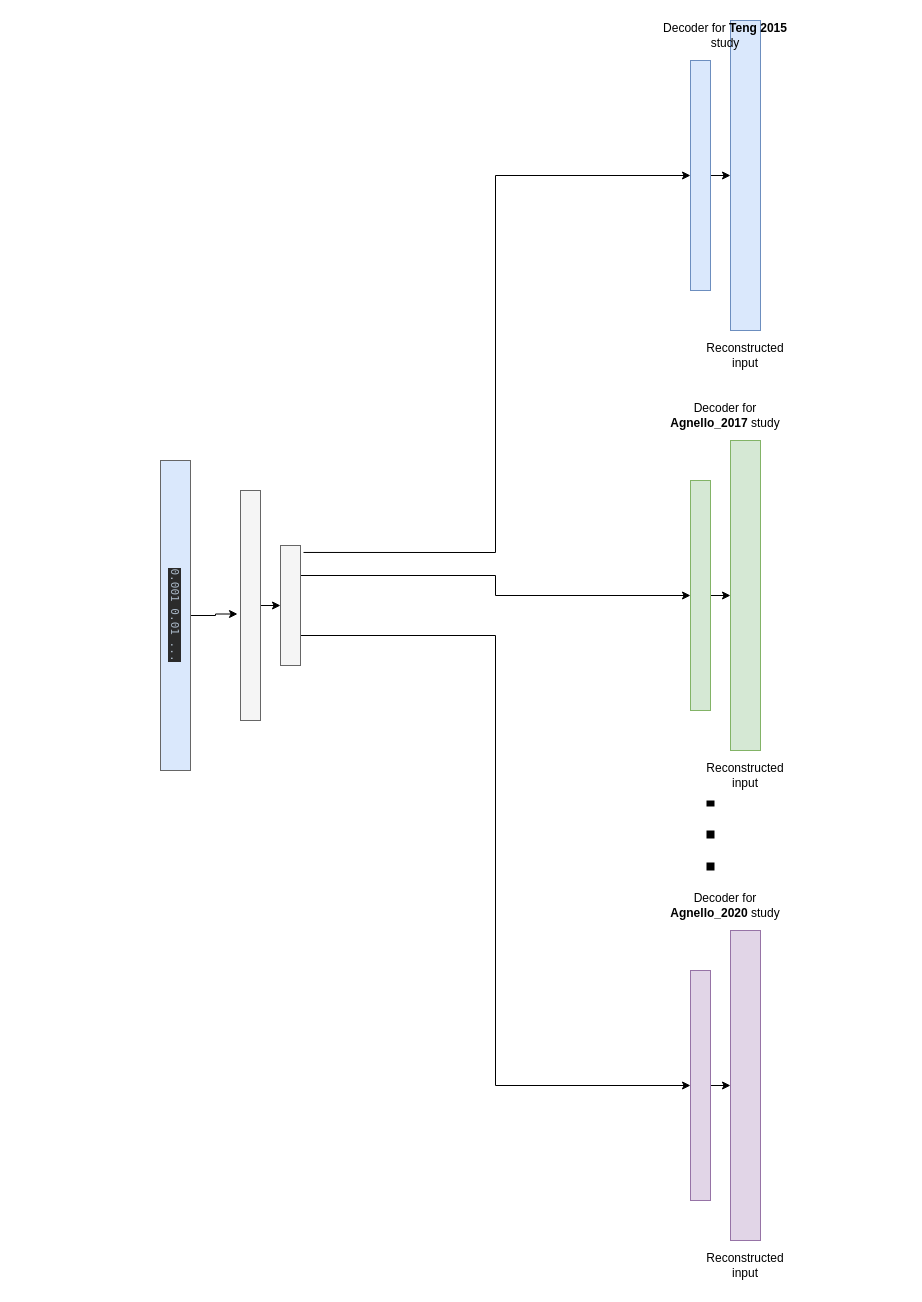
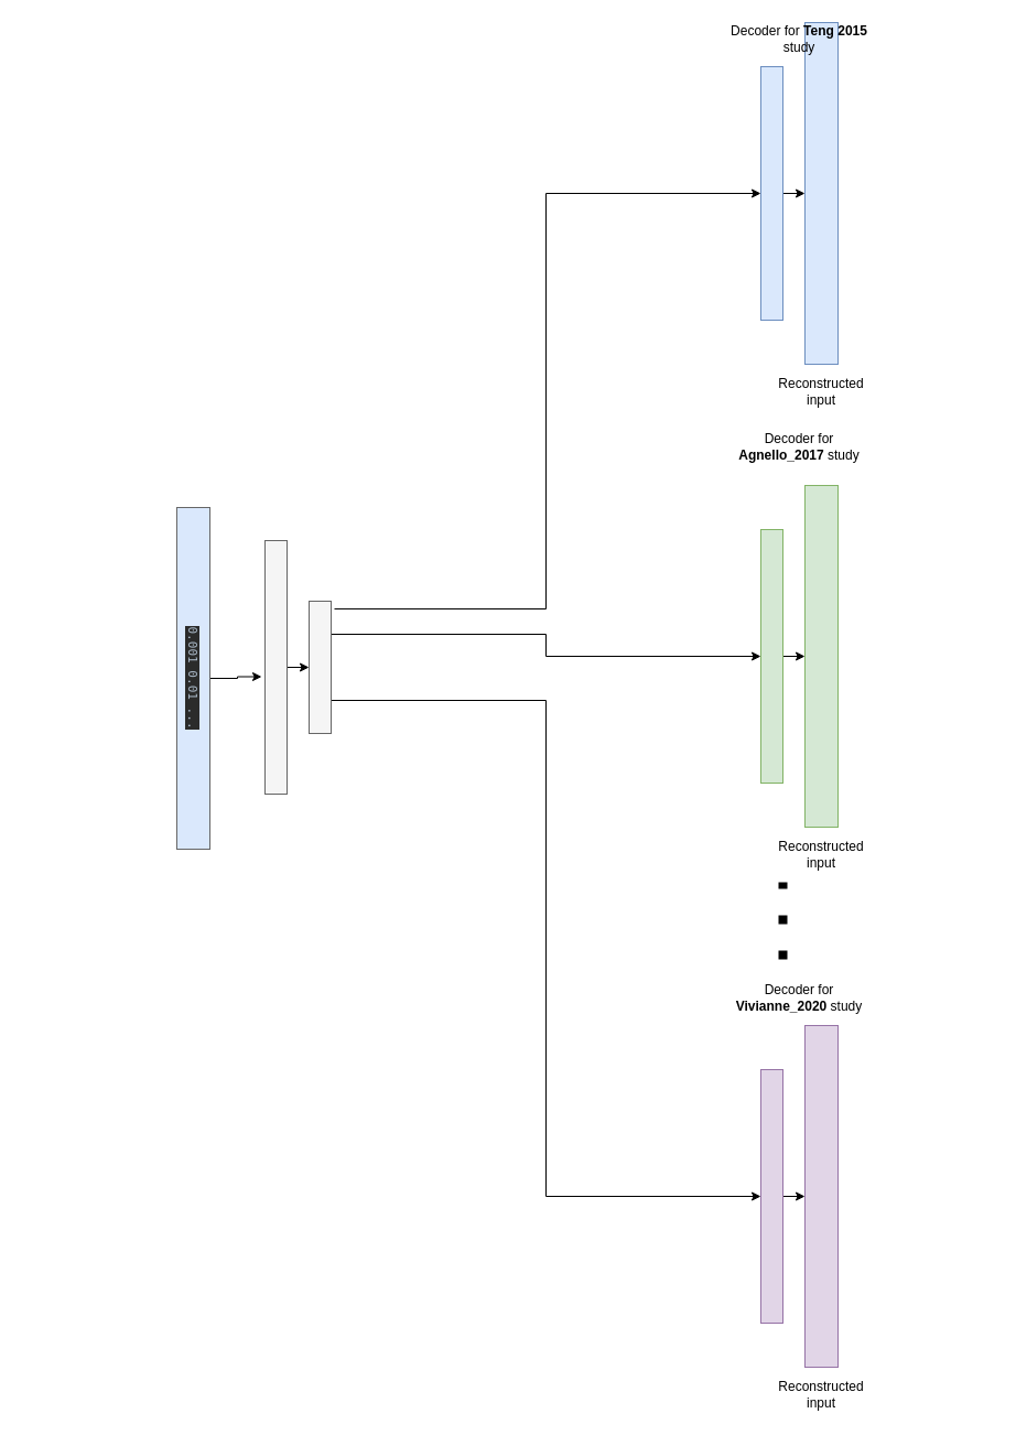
- <mxCell id="19" value="Decoder for &lt;b&gt;Agnello_2017&lt;/b&gt;&amp;nbsp;study" style="text;html=1;strokeColor=none;fillColor=none;align=center;verticalAlign=middle;whiteSpace=wrap;rounded=0;" vertex="1" parent="1"><mxGeometry x="660" y="400" width="130" height="30" as="geometry" /></mxCell>
+ <mxCell id="19" value="Decoder for &lt;b&gt;Agnello_2017&lt;/b&gt;&amp;nbsp;study" style="text;html=1;strokeColor=none;fillColor=none;align=center;verticalAlign=middle;whiteSpace=wrap;rounded=0;" vertex="1" parent="1"><mxGeometry x="660" y="390" width="130" height="30" as="geometry" /></mxCell>
- <mxCell id="24" value="Decoder for &lt;b&gt;Agnello_2020&lt;/b&gt;&amp;nbsp;study" style="text;html=1;strokeColor=none;fillColor=none;align=center;verticalAlign=middle;whiteSpace=wrap;rounded=0;" vertex="1" parent="1"><mxGeometry x="660" y="890" width="130" height="30" as="geometry" /></mxCell>
+ <mxCell id="24" value="Decoder for &lt;b&gt;Vivianne_2020&lt;/b&gt;&amp;nbsp;study" style="text;html=1;strokeColor=none;fillColor=none;align=center;verticalAlign=middle;whiteSpace=wrap;rounded=0;" vertex="1" parent="1"><mxGeometry x="660" y="890" width="130" height="30" as="geometry" /></mxCell>
